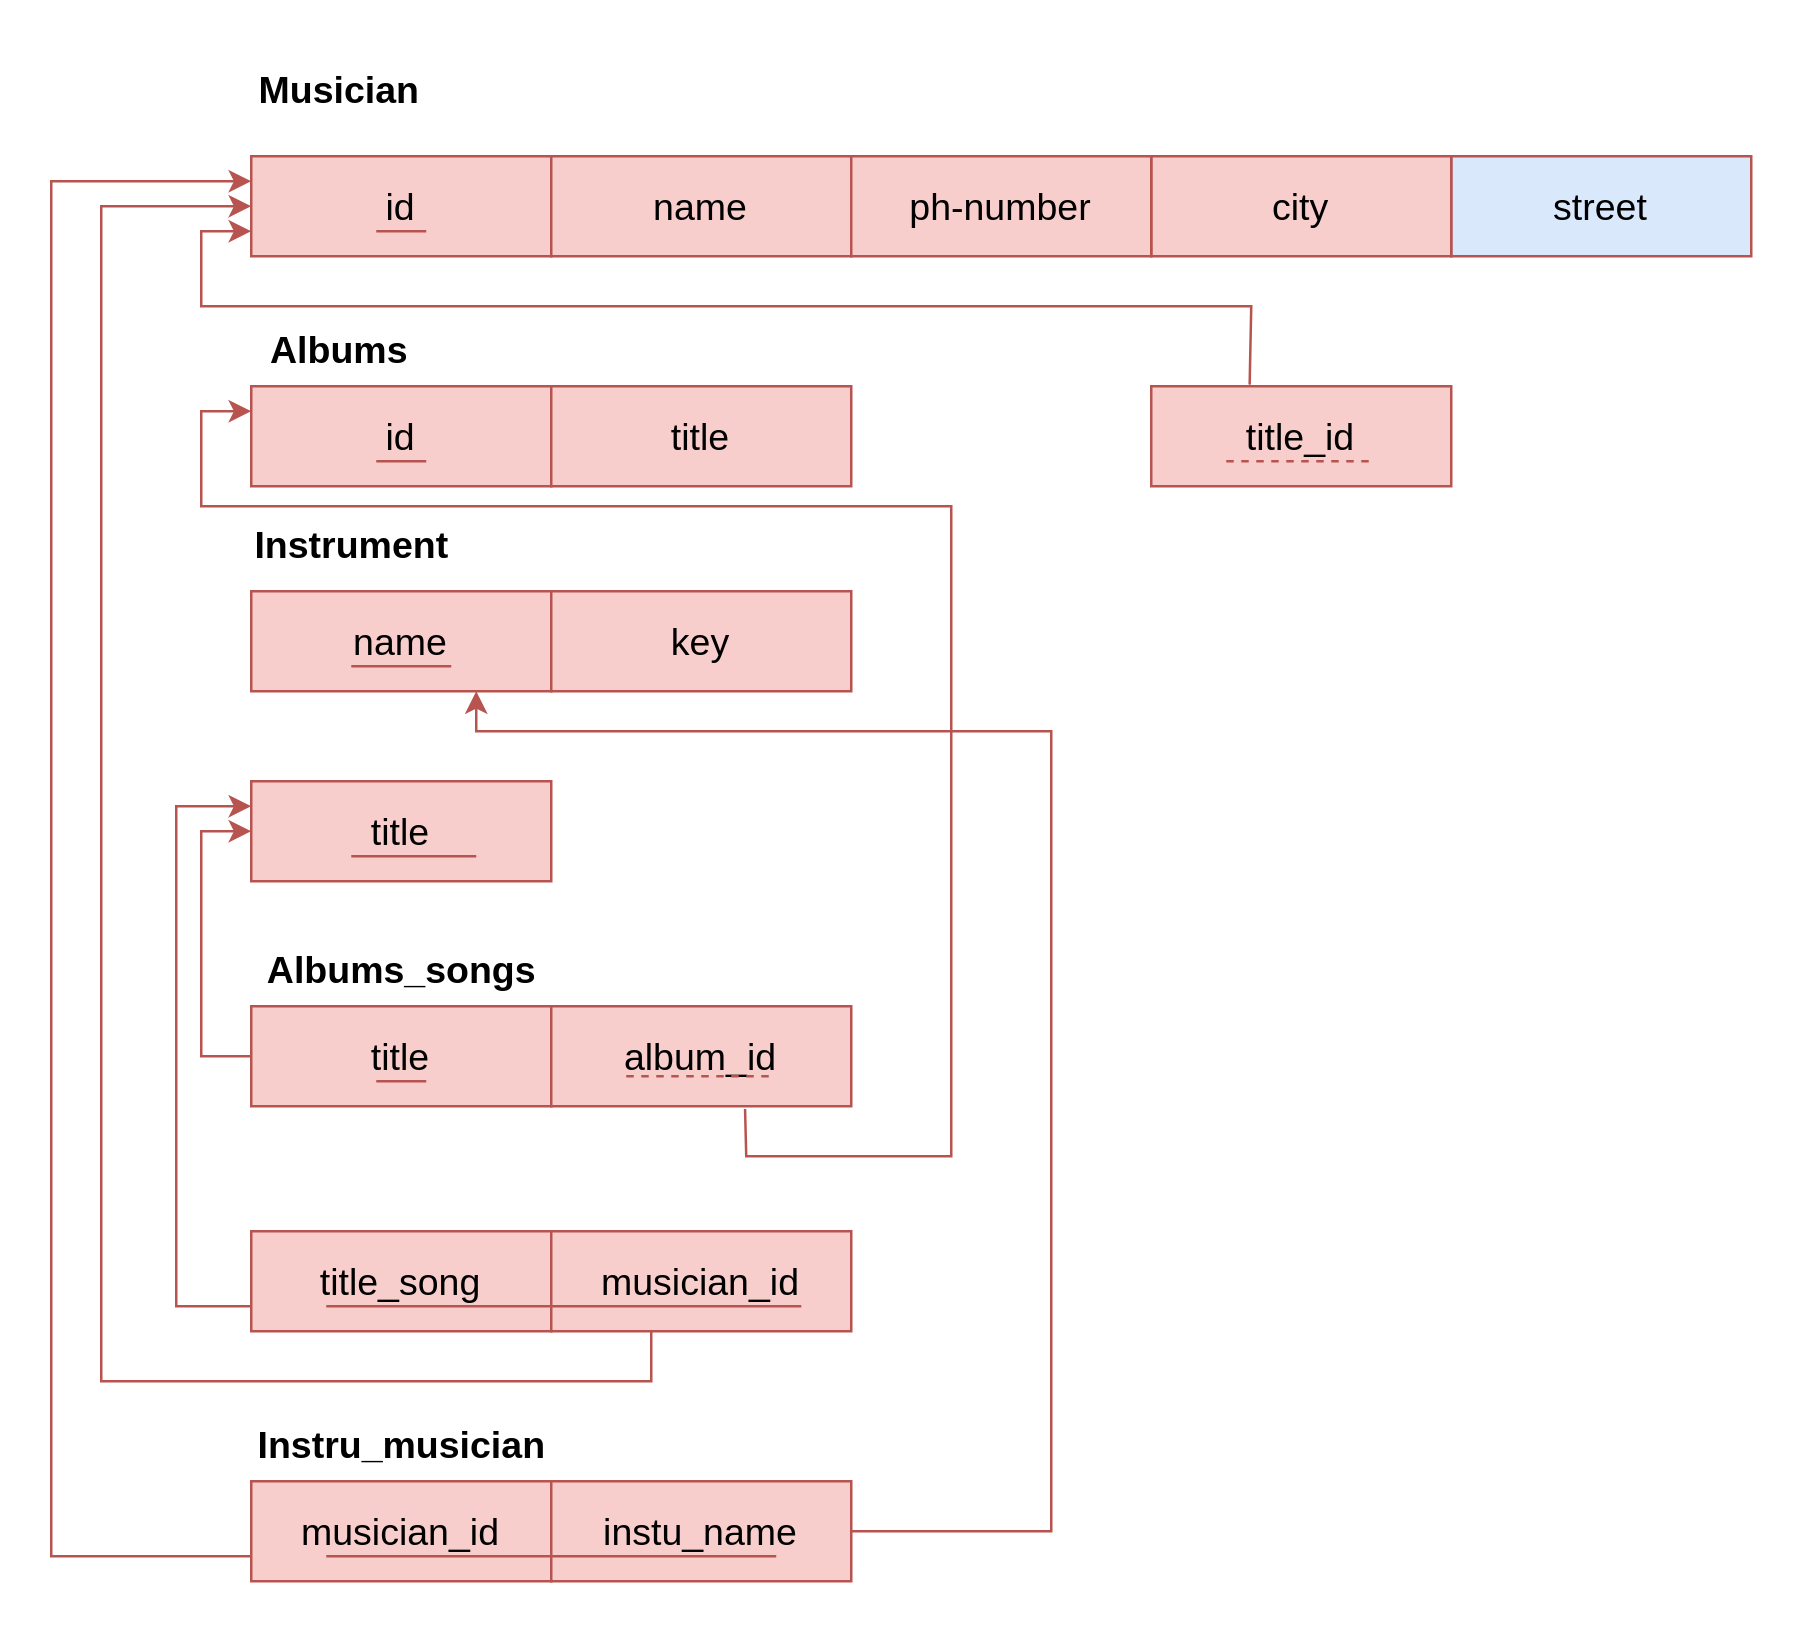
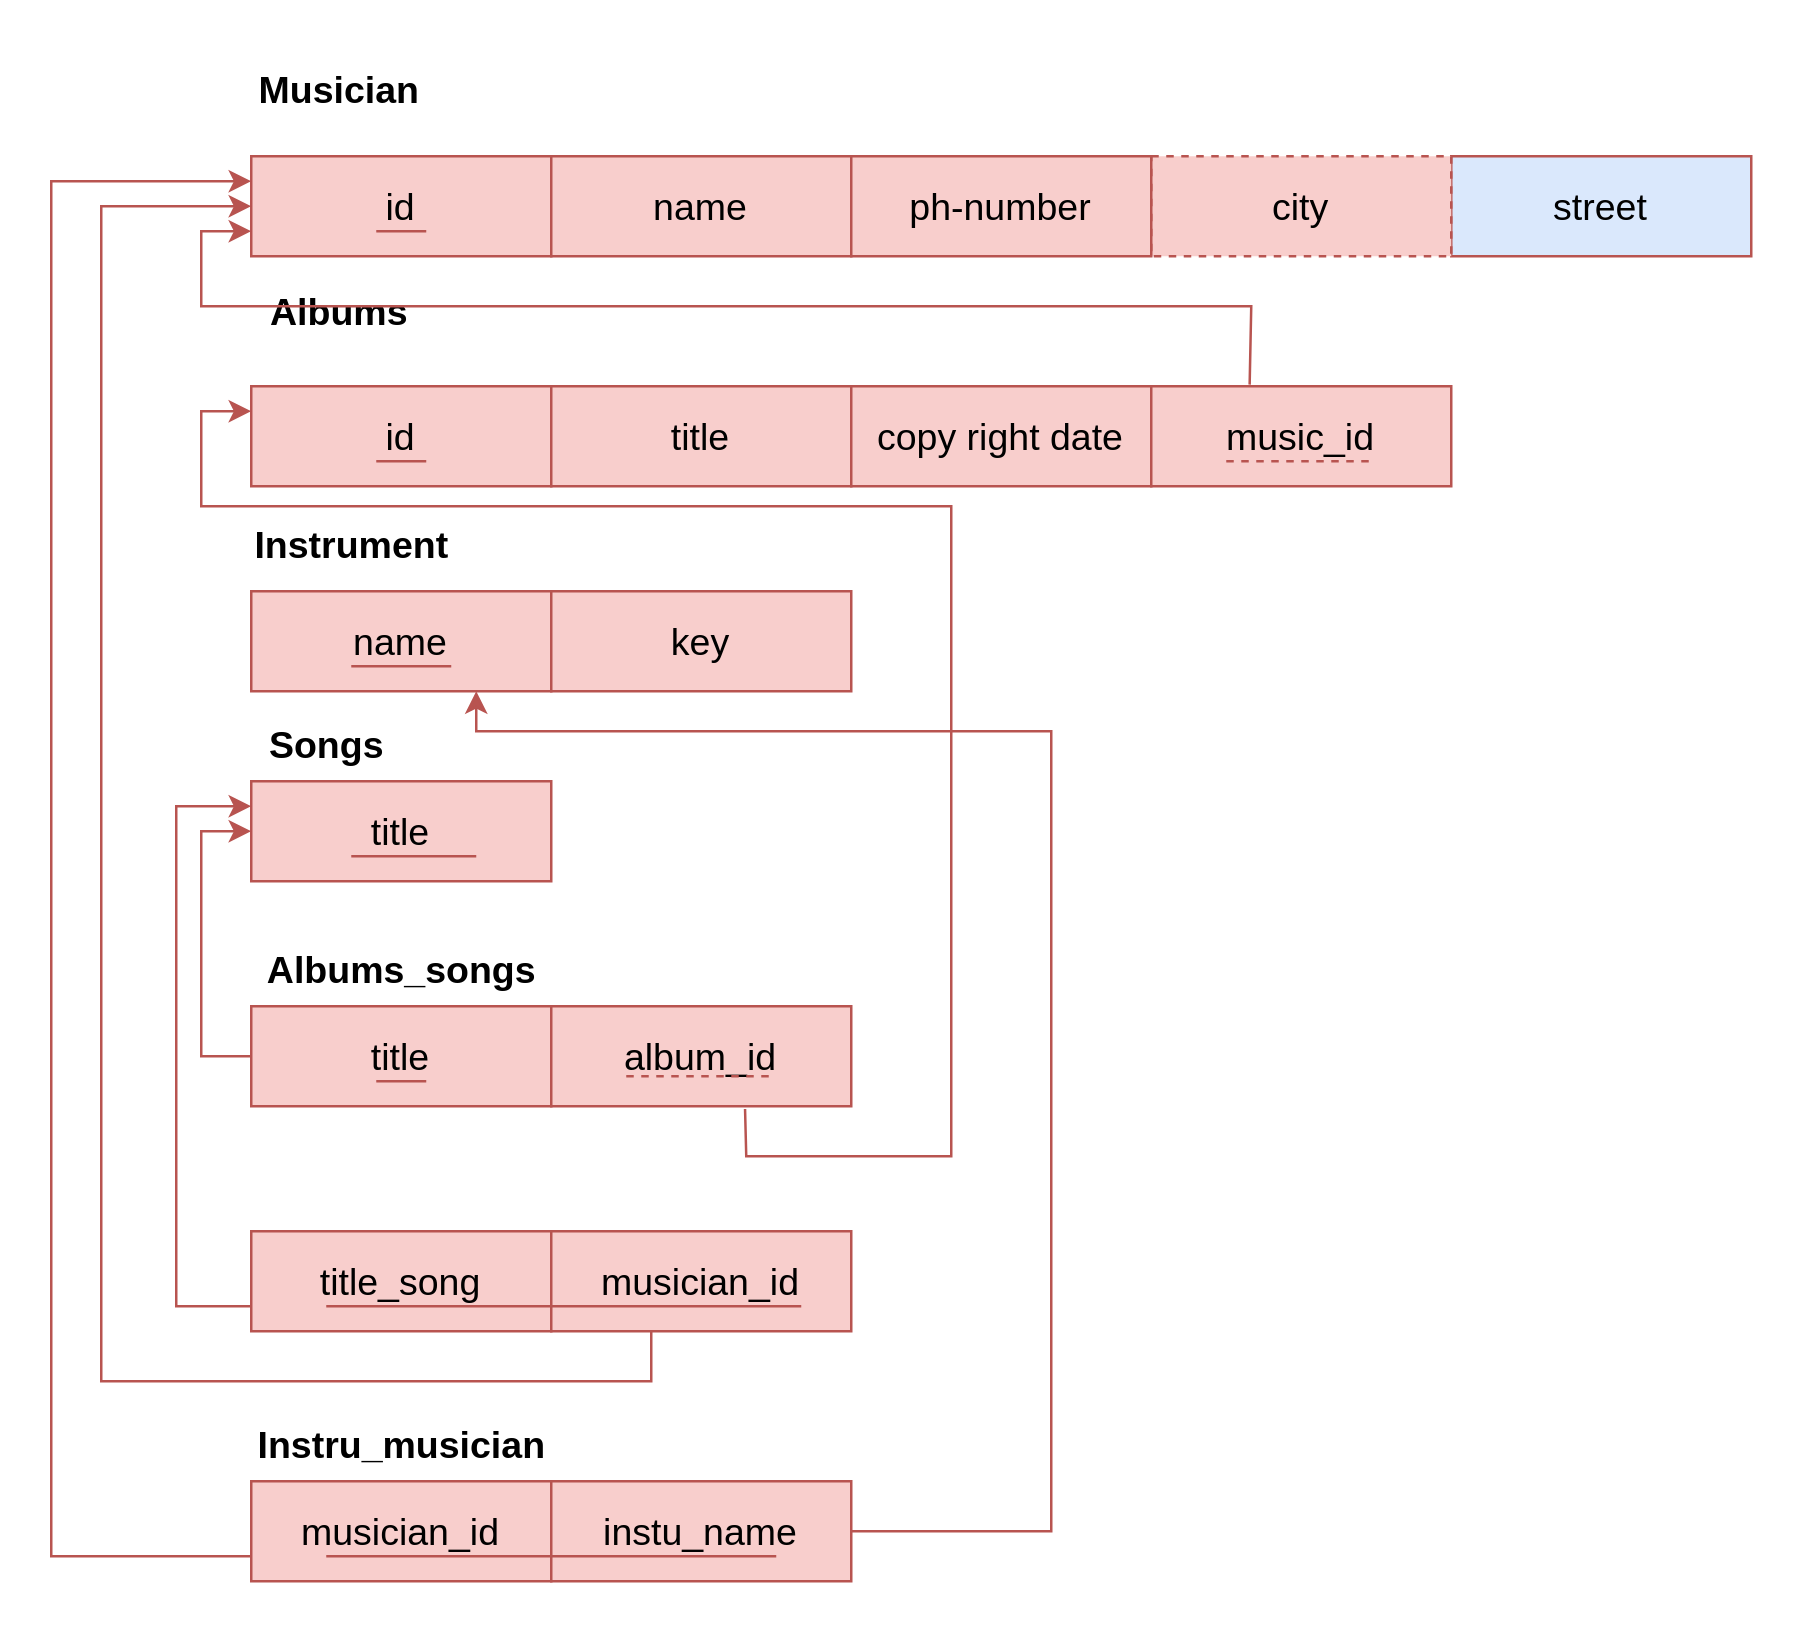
- <mxCell id="6" value="city" style="rounded=0;whiteSpace=wrap;html=1;fontSize=15;fillColor=#f8cecc;strokeColor=#b85450;" parent="1" vertex="1"><mxGeometry x="460" y="62" width="120" height="40" as="geometry" /></mxCell>
+ <mxCell id="6" value="city" style="rounded=0;whiteSpace=wrap;html=1;fontSize=15;fillColor=#f8cecc;strokeColor=#b85450;dashed=1;" parent="1" vertex="1"><mxGeometry x="460" y="62" width="120" height="40" as="geometry" /></mxCell>
- <mxCell id="28" value="Albums" style="text;html=1;align=center;verticalAlign=middle;resizable=0;points=[];autosize=1;fontSize=15;fontStyle=1" parent="1" vertex="1"><mxGeometry x="95" y="124" width="80" height="30" as="geometry" /></mxCell>
+ <mxCell id="28" value="Albums" style="text;html=1;align=center;verticalAlign=middle;resizable=0;points=[];autosize=1;fontSize=15;fontStyle=1" parent="1" vertex="1"><mxGeometry x="95" y="109" width="80" height="30" as="geometry" /></mxCell>
+ <mxCell id="26" value="copy right date" style="rounded=0;whiteSpace=wrap;html=1;fontSize=15;fillColor=#f8cecc;strokeColor=#b85450;" parent="1" vertex="1"><mxGeometry x="340" y="154" width="120" height="40" as="geometry" /></mxCell>
- <mxCell id="29" value="title_id" style="rounded=0;whiteSpace=wrap;html=1;fontSize=15;fillColor=#f8cecc;strokeColor=#b85450;" parent="1" vertex="1"><mxGeometry x="460" y="154" width="120" height="40" as="geometry" /></mxCell>
+ <mxCell id="29" value="music_id" style="rounded=0;whiteSpace=wrap;html=1;fontSize=15;fillColor=#f8cecc;strokeColor=#b85450;" parent="1" vertex="1"><mxGeometry x="460" y="154" width="120" height="40" as="geometry" /></mxCell>
+ <mxCell id="18" value="Songs" style="text;html=1;align=center;verticalAlign=middle;resizable=0;points=[];autosize=1;fontSize=15;fontStyle=1" parent="1" vertex="1"><mxGeometry x="95" y="282" width="70" height="30" as="geometry" /></mxCell>
